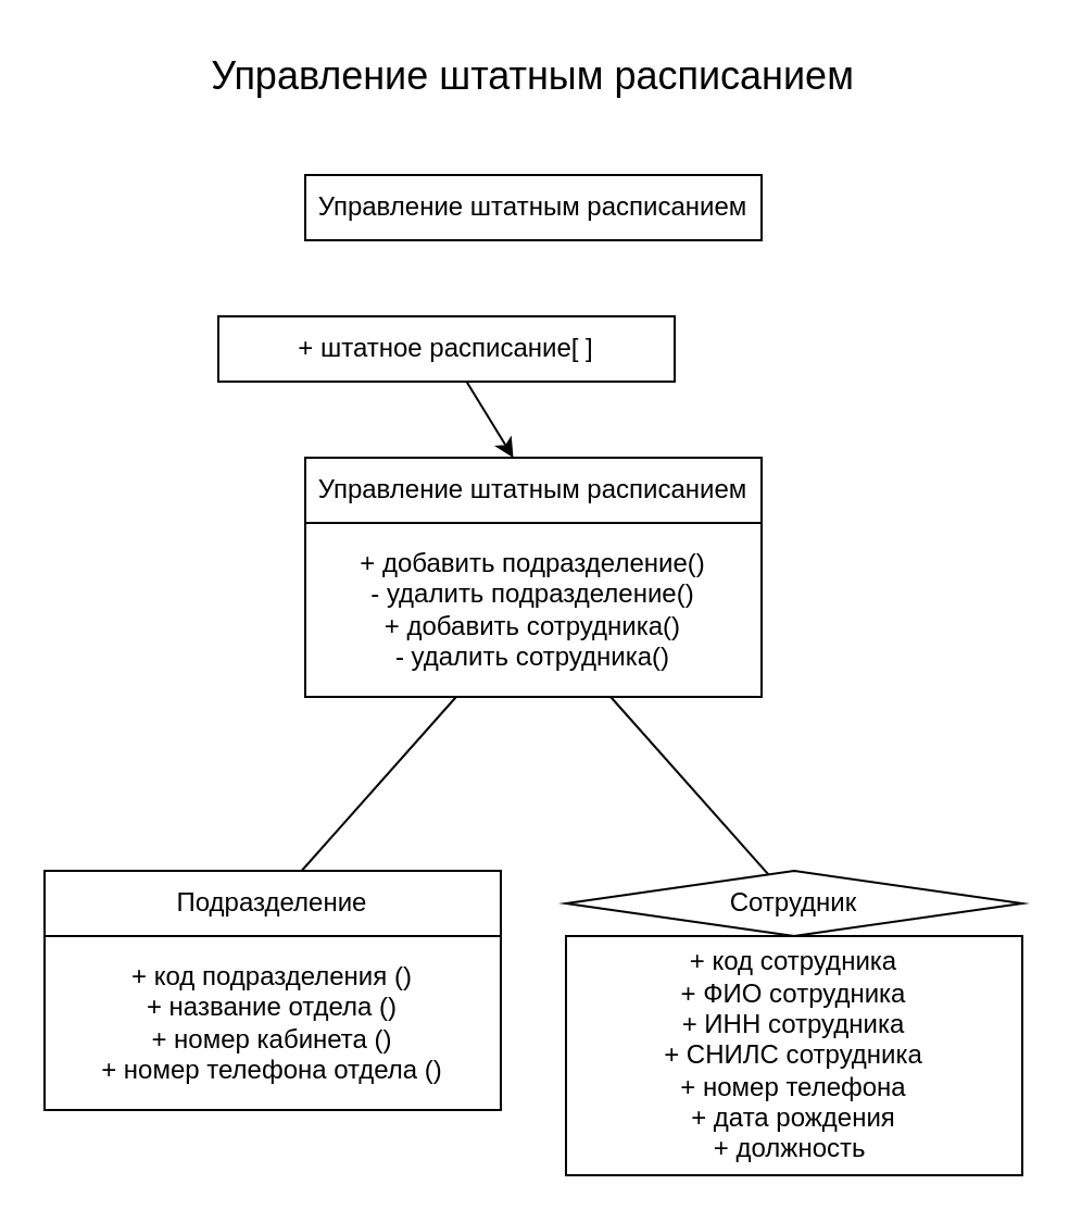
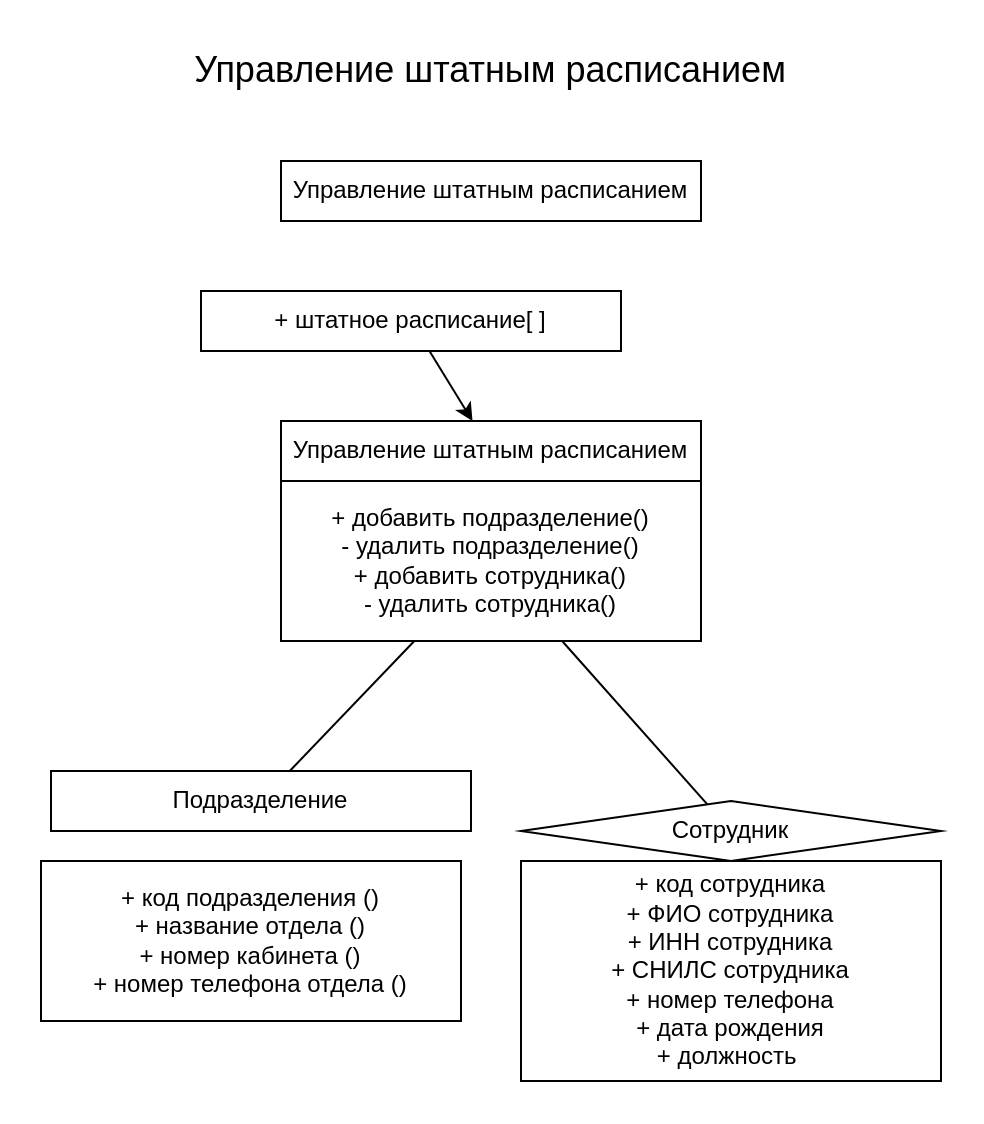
- <mxCell id="5" value="Подразделение" style="rounded=0;whiteSpace=wrap;html=1;" vertex="1" parent="1"><mxGeometry x="20" y="400" width="210" height="30" as="geometry" /></mxCell>
+ <mxCell id="5" value="Подразделение" style="rounded=0;whiteSpace=wrap;html=1;" vertex="1" parent="1"><mxGeometry x="25" y="385" width="210" height="30" as="geometry" /></mxCell>
